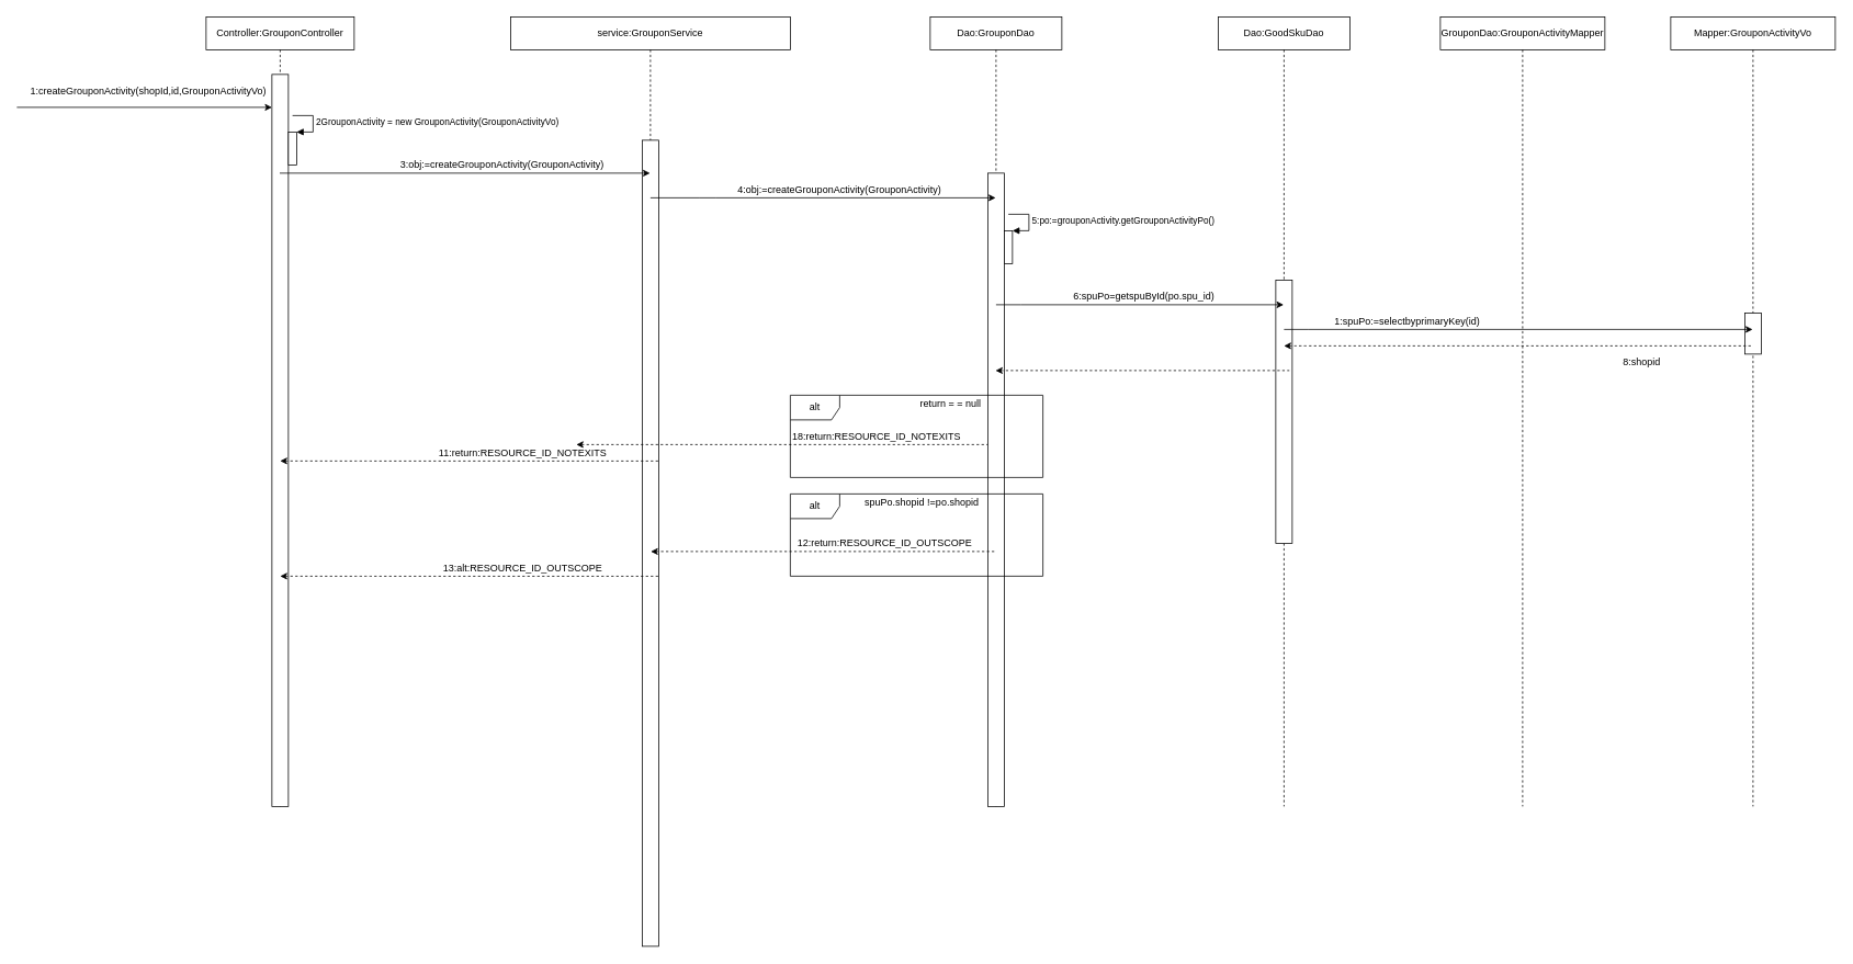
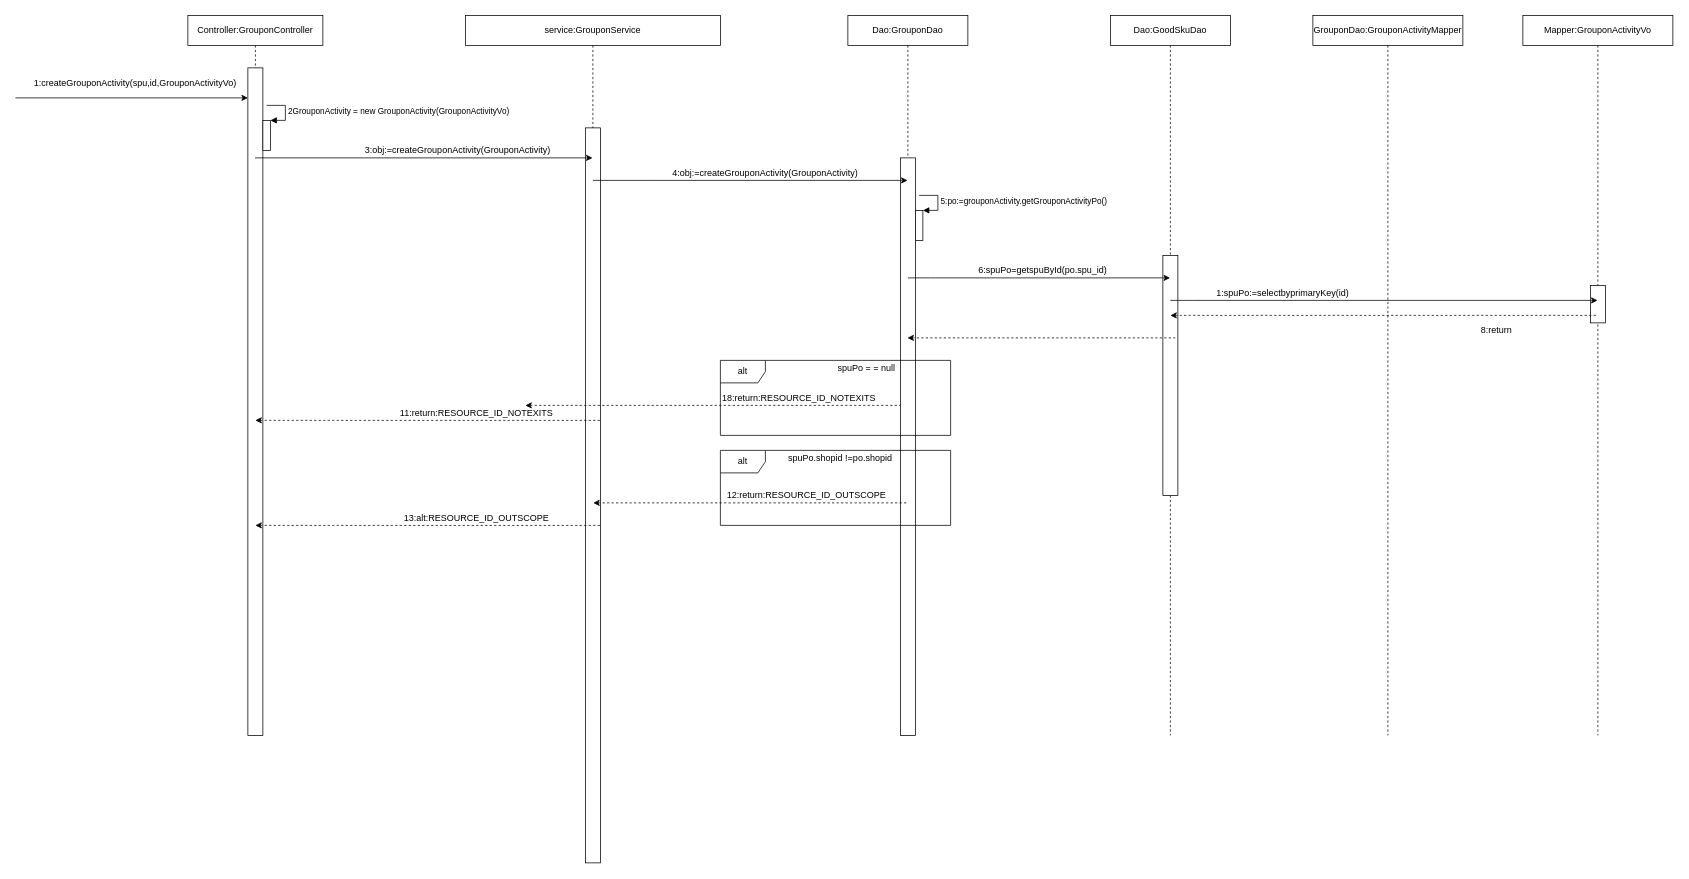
- <mxCell id="10" value="1:createGrouponActivity(shopId,id,GrouponActivityVo)" style="text;html=1;strokeColor=none;fillColor=none;align=center;verticalAlign=middle;whiteSpace=wrap;rounded=0;" vertex="1" parent="1"><mxGeometry x="30" y="100" width="300" height="20" as="geometry" /></mxCell>
+ <mxCell id="10" value="1:createGrouponActivity(spu,id,GrouponActivityVo)" style="text;html=1;strokeColor=none;fillColor=none;align=center;verticalAlign=middle;whiteSpace=wrap;rounded=0;" vertex="1" parent="1"><mxGeometry x="30" y="100" width="300" height="20" as="geometry" /></mxCell>
- <mxCell id="31" value="8:shopid" style="text;html=1;strokeColor=none;fillColor=none;align=center;verticalAlign=middle;whiteSpace=wrap;rounded=0;" vertex="1" parent="1"><mxGeometry x="1930" y="430" width="130" height="20" as="geometry" /></mxCell>
+ <mxCell id="31" value="8:return" style="text;html=1;strokeColor=none;fillColor=none;align=center;verticalAlign=middle;whiteSpace=wrap;rounded=0;" vertex="1" parent="1"><mxGeometry x="1930" y="430" width="130" height="20" as="geometry" /></mxCell>
- <mxCell id="33" value="return = = null" style="text;html=1;strokeColor=none;fillColor=none;align=center;verticalAlign=middle;whiteSpace=wrap;rounded=0;" vertex="1" parent="1"><mxGeometry x="1090" y="480" width="130" height="20" as="geometry" /></mxCell>
+ <mxCell id="33" value="spuPo = = null" style="text;html=1;strokeColor=none;fillColor=none;align=center;verticalAlign=middle;whiteSpace=wrap;rounded=0;" vertex="1" parent="1"><mxGeometry x="1090" y="480" width="130" height="20" as="geometry" /></mxCell>
